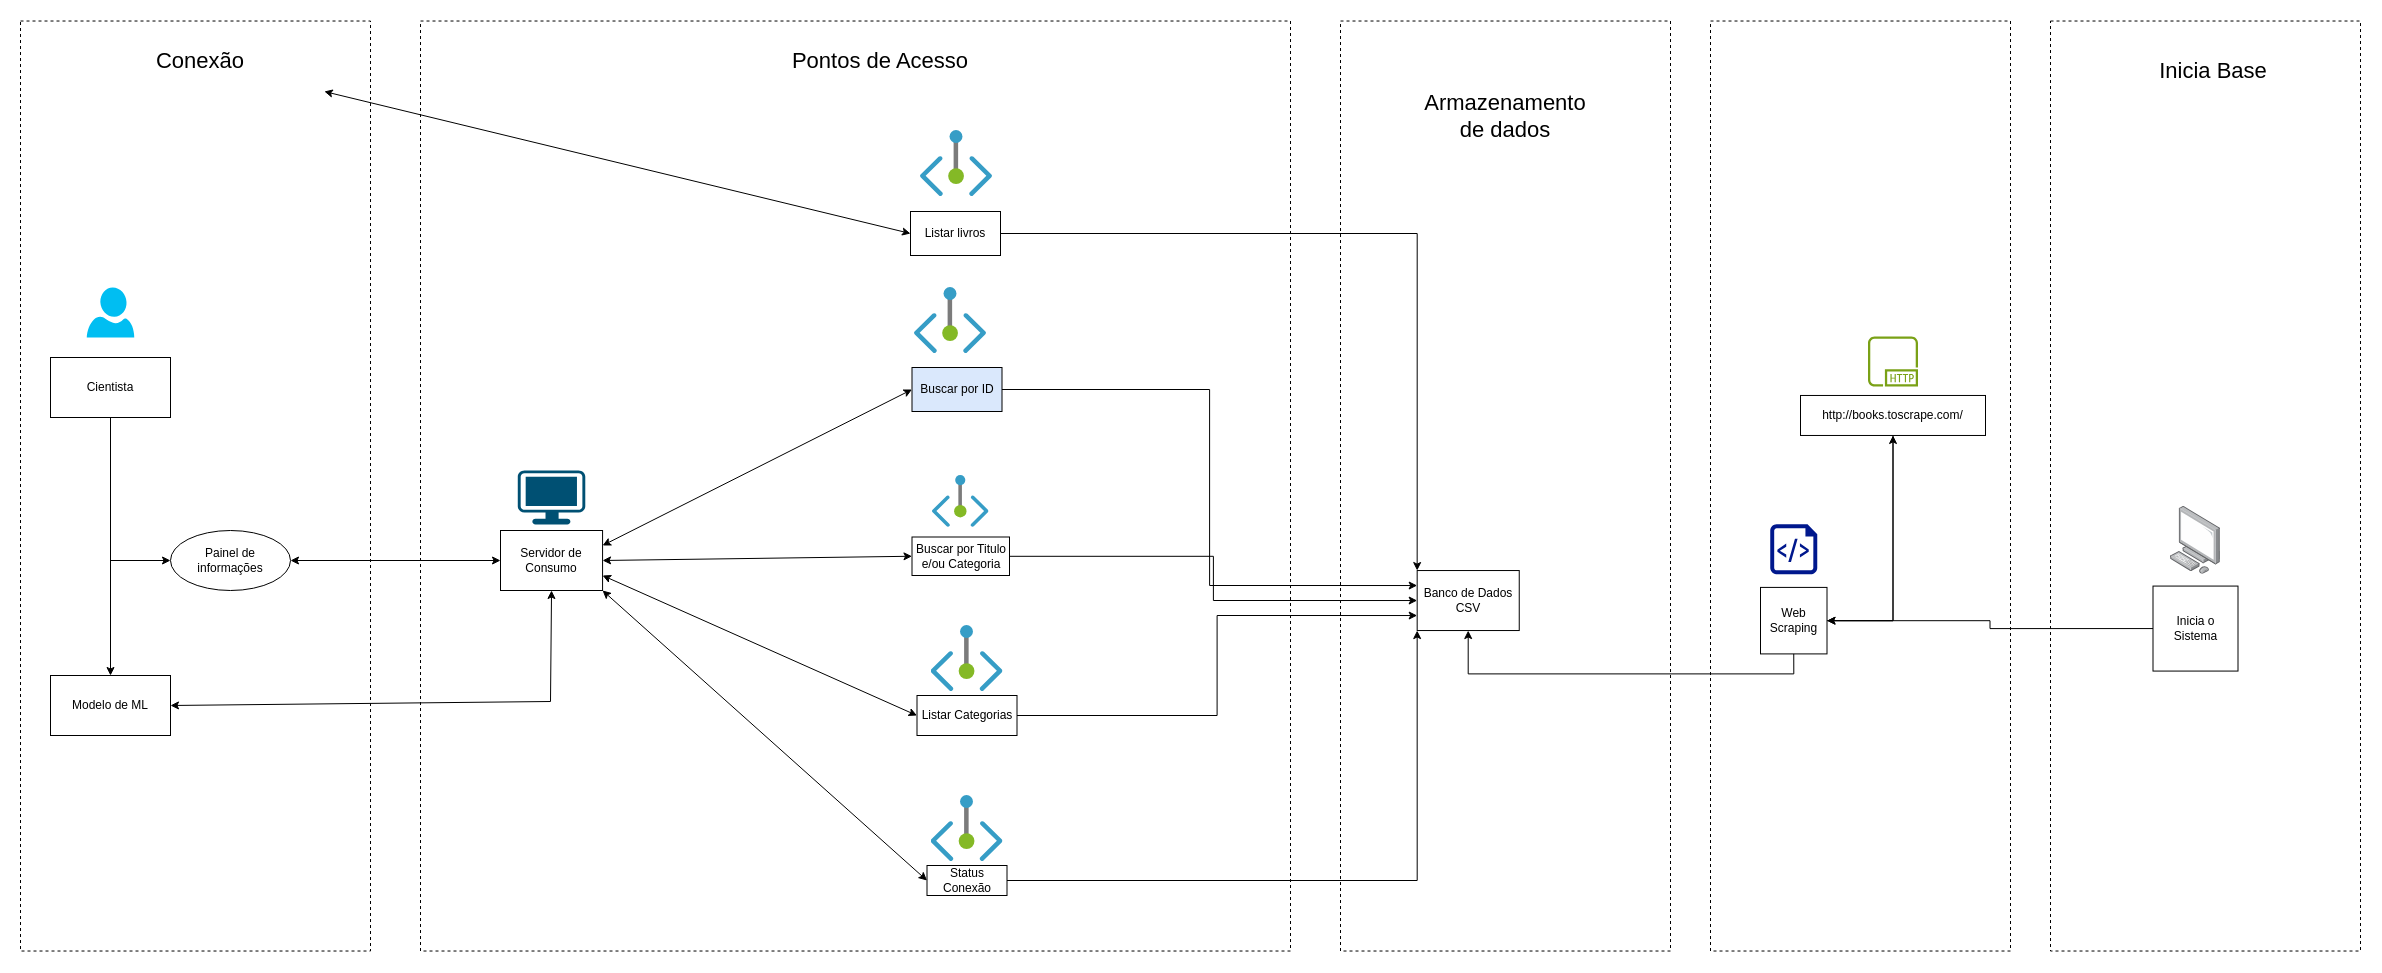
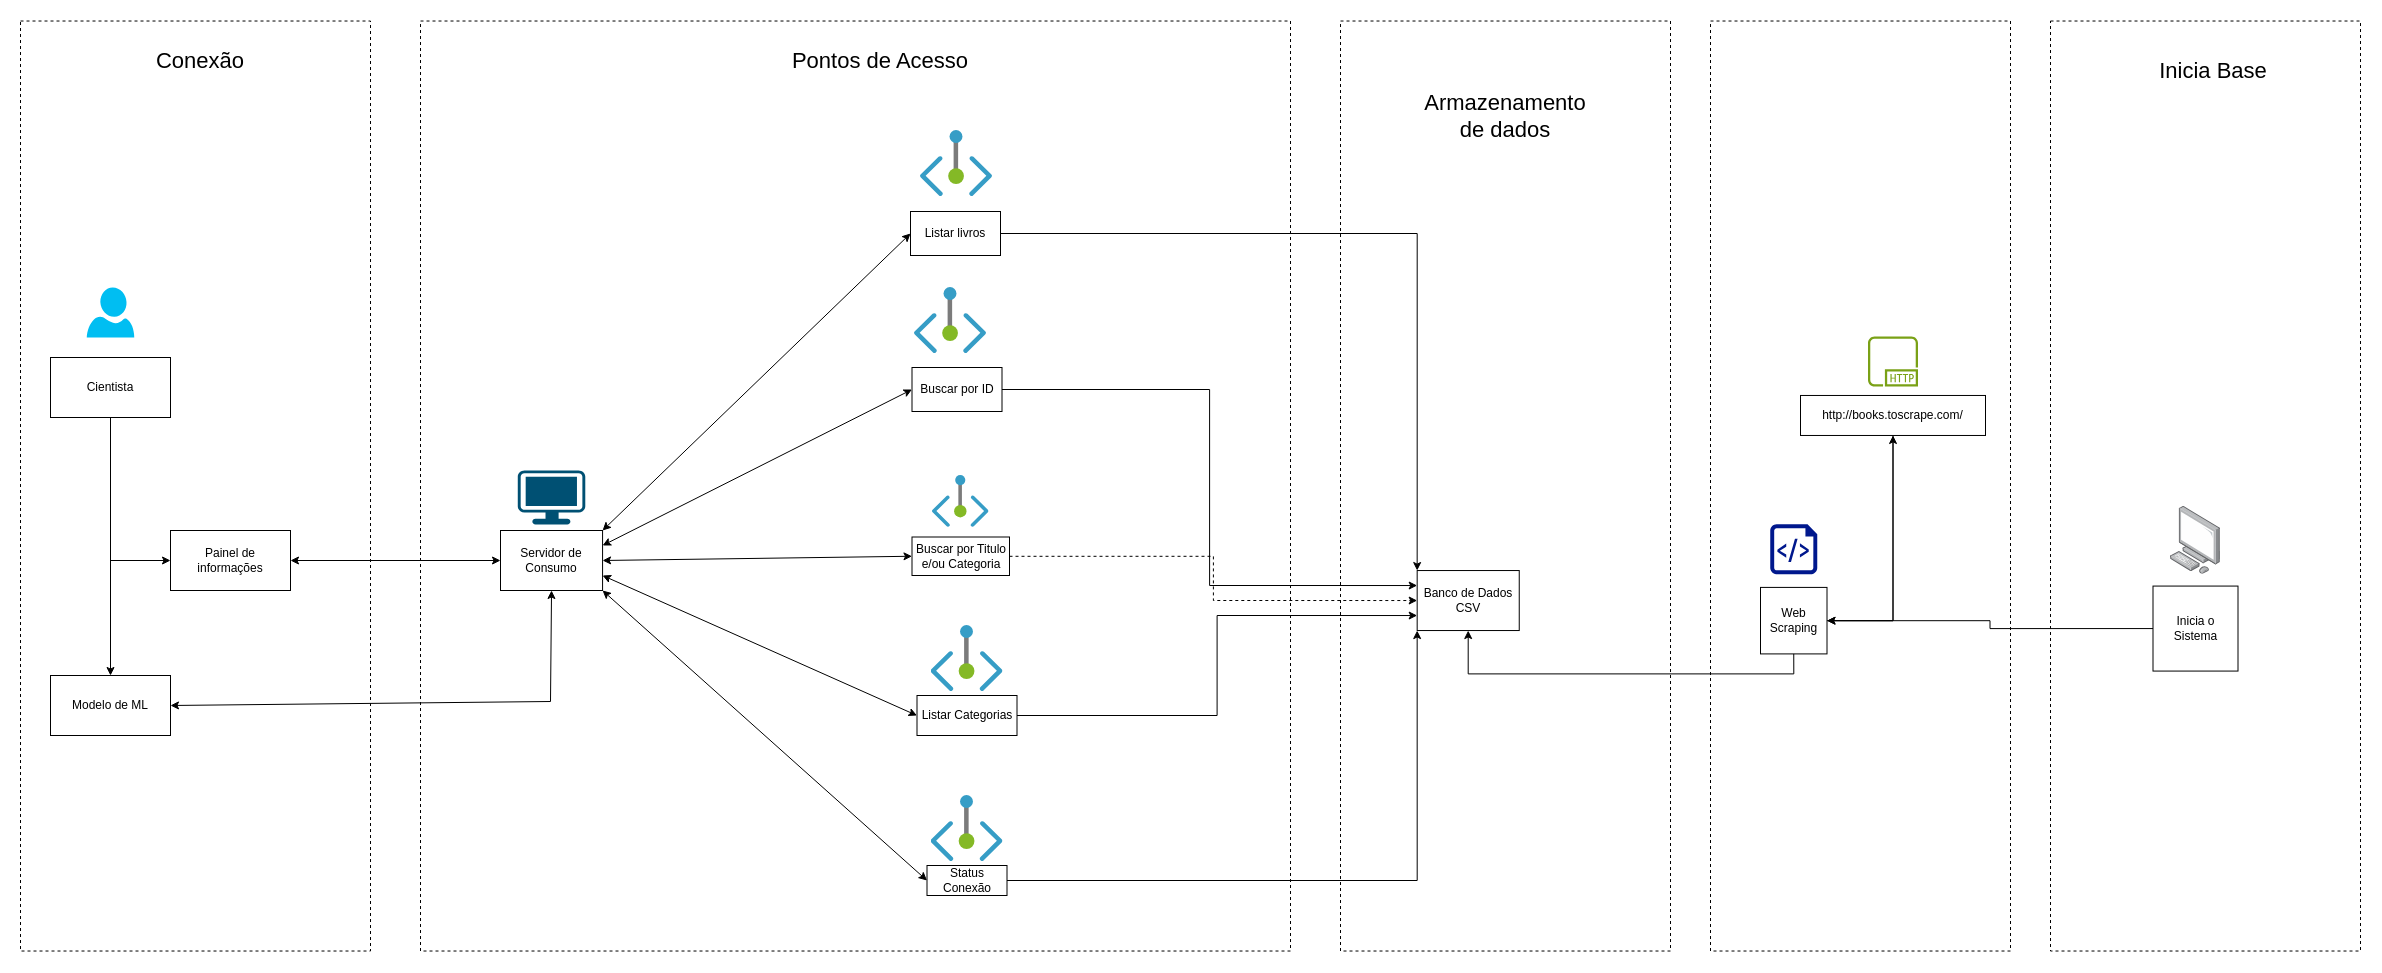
- <mxCell id="27" value="" style="endArrow=classic;startArrow=classic;html=1;rounded=0;exitX=0;exitY=0.5;exitDx=0;exitDy=0;" edge="1" parent="1" source="51" target="53"><mxGeometry width="50" height="50" relative="1" as="geometry"><mxPoint x="1210" y="206" as="sourcePoint" /><mxPoint x="550" y="520" as="targetPoint" /></mxGeometry></mxCell>
+ <mxCell id="27" value="" style="endArrow=classic;startArrow=classic;html=1;rounded=0;exitX=0;exitY=0.5;exitDx=0;exitDy=0;entryX=1;entryY=0;entryDx=0;entryDy=0;" edge="1" parent="1" source="51" target="22"><mxGeometry width="50" height="50" relative="1" as="geometry"><mxPoint x="1210" y="206" as="sourcePoint" /><mxPoint x="550" y="520" as="targetPoint" /></mxGeometry></mxCell>
- <mxCell id="8" value="Buscar por ID" style="rounded=0;whiteSpace=wrap;html=1;fillColor=#dae8fc;" vertex="1" parent="6"><mxGeometry y="80" width="90" height="44" as="geometry" /></mxCell>
+ <mxCell id="8" value="Buscar por ID" style="rounded=0;whiteSpace=wrap;html=1;" vertex="1" parent="6"><mxGeometry y="80" width="90" height="44" as="geometry" /></mxCell>
- <mxCell id="61" value="Painel de informações" style="ellipse;whiteSpace=wrap;html=1;" vertex="1" parent="1"><mxGeometry x="170" y="530" width="120" height="60" as="geometry" /></mxCell>
+ <mxCell id="61" value="Painel de informações" style="rounded=0;whiteSpace=wrap;html=1;" vertex="1" parent="1"><mxGeometry x="170" y="530" width="120" height="60" as="geometry" /></mxCell>
- <mxCell id="17" style="edgeStyle=orthogonalEdgeStyle;rounded=0;orthogonalLoop=1;jettySize=auto;html=1;entryX=0;entryY=0.5;entryDx=0;entryDy=0;" edge="1" parent="1" source="5" target="57"><mxGeometry relative="1" as="geometry" /></mxCell>
+ <mxCell id="17" style="edgeStyle=orthogonalEdgeStyle;rounded=0;orthogonalLoop=1;jettySize=auto;html=1;entryX=0;entryY=0.5;entryDx=0;entryDy=0;dashed=1;" edge="1" parent="1" source="5" target="57"><mxGeometry relative="1" as="geometry" /></mxCell>
